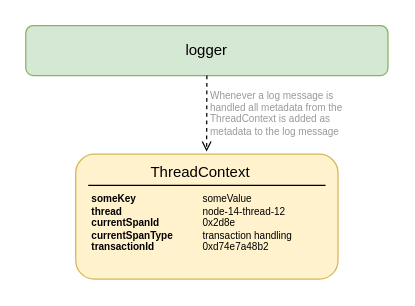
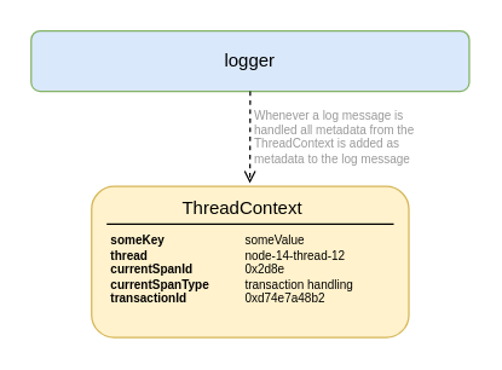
- <mxCell id="2" value="logger" style="rounded=1;whiteSpace=wrap;html=1;fillColor=#d5e8d4;strokeColor=#82b366;" parent="1" vertex="1"><mxGeometry x="20" y="20" width="290" height="40" as="geometry" /></mxCell>
+ <mxCell id="2" value="logger" style="rounded=1;whiteSpace=wrap;html=1;fillColor=#dae8fc;strokeColor=#82b366;" parent="1" vertex="1"><mxGeometry x="20" y="20" width="290" height="40" as="geometry" /></mxCell>
